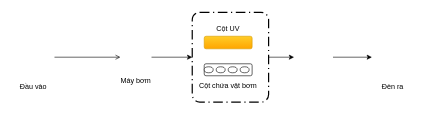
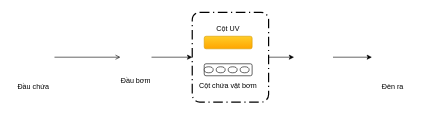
- <mxCell id="5" value="Máy bơm" style="shape=image;verticalLabelPosition=bottom;labelBackgroundColor=default;verticalAlign=top;aspect=fixed;imageAspect=0;image=https://cdn-icons-png.flaticon.com/512/2299/2299226.png;" parent="1" vertex="1"><mxGeometry x="200" y="69" width="52" height="52" as="geometry" /></mxCell>
+ <mxCell id="5" value="Đầu bơm" style="shape=image;verticalLabelPosition=bottom;labelBackgroundColor=default;verticalAlign=top;aspect=fixed;imageAspect=0;image=https://cdn-icons-png.flaticon.com/512/2299/2299226.png;" parent="1" vertex="1"><mxGeometry x="200" y="69" width="52" height="52" as="geometry" /></mxCell>
- <mxCell id="3" value="Đầu vào" style="shape=image;verticalLabelPosition=bottom;labelBackgroundColor=default;verticalAlign=top;aspect=fixed;imageAspect=0;image=https://png.pngtree.com/png-vector/20191016/ourlarge/pngtree-water-filtering-treatment-device-vector-sign-icon-png-image_1804187.jpg;direction=east;" parent="1" vertex="1"><mxGeometry x="20" y="60" width="70" height="70" as="geometry" /></mxCell>
+ <mxCell id="3" value="Đầu chứa" style="shape=image;verticalLabelPosition=bottom;labelBackgroundColor=default;verticalAlign=top;aspect=fixed;imageAspect=0;image=https://png.pngtree.com/png-vector/20191016/ourlarge/pngtree-water-filtering-treatment-device-vector-sign-icon-png-image_1804187.jpg;direction=east;" parent="1" vertex="1"><mxGeometry x="20" y="60" width="70" height="70" as="geometry" /></mxCell>
